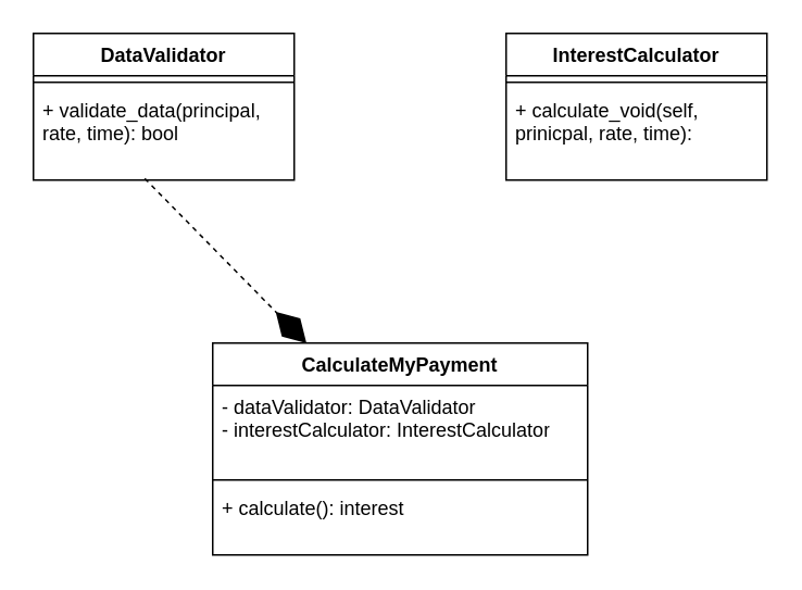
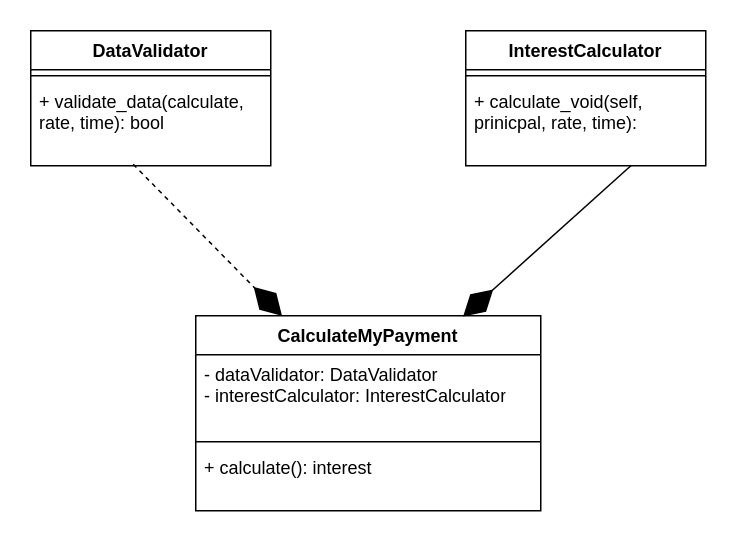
- <mxCell id="4" value="+&amp;nbsp;validate_data&lt;span style=&quot;background-color: initial;&quot;&gt;(principal, rate, time): bool&lt;/span&gt;" style="text;strokeColor=none;fillColor=none;align=left;verticalAlign=top;spacingLeft=4;spacingRight=4;overflow=hidden;rotatable=0;points=[[0,0.5],[1,0.5]];portConstraint=eastwest;whiteSpace=wrap;html=1;" vertex="1" parent="2"><mxGeometry y="34" width="160" height="56" as="geometry" /></mxCell>
+ <mxCell id="4" value="+&amp;nbsp;validate_data&lt;span style=&quot;background-color: initial;&quot;&gt;(calculate, rate, time): bool&lt;/span&gt;" style="text;strokeColor=none;fillColor=none;align=left;verticalAlign=top;spacingLeft=4;spacingRight=4;overflow=hidden;rotatable=0;points=[[0,0.5],[1,0.5]];portConstraint=eastwest;whiteSpace=wrap;html=1;" vertex="1" parent="2"><mxGeometry y="34" width="160" height="56" as="geometry" /></mxCell>
+ <mxCell id="13" value="" style="endArrow=diamondThin;endFill=1;endSize=24;html=1;rounded=0;entryX=0.775;entryY=0.004;entryDx=0;entryDy=0;exitX=0.688;exitY=1;exitDx=0;exitDy=0;exitPerimeter=0;entryPerimeter=0;" edge="1" parent="1" source="7" target="8"><mxGeometry width="160" relative="1" as="geometry"><mxPoint x="98" y="119" as="sourcePoint" /><mxPoint x="198" y="220" as="targetPoint" /></mxGeometry></mxCell>
